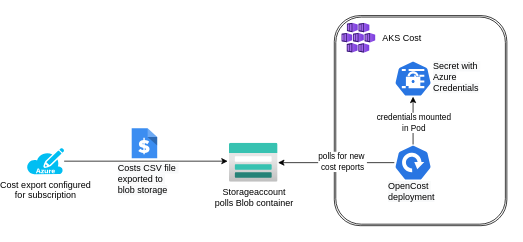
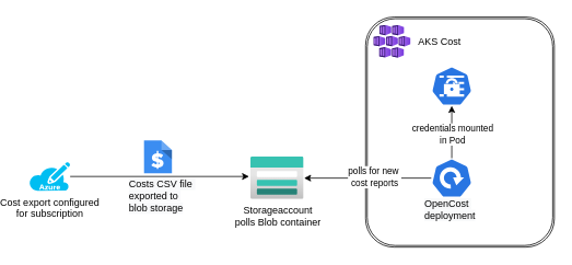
- <mxCell id="17" value="&lt;meta charset=&quot;utf-8&quot;&gt;&lt;span style=&quot;color: rgb(0, 0, 0); font-family: helvetica; font-size: 12px; font-style: normal; font-weight: 400; letter-spacing: normal; text-align: center; text-indent: 0px; text-transform: none; word-spacing: 0px; background-color: rgb(248, 249, 250); display: inline; float: none;&quot;&gt;Secret with&amp;nbsp;&lt;/span&gt;&lt;br style=&quot;color: rgb(0, 0, 0); font-family: helvetica; font-size: 12px; font-style: normal; font-weight: 400; letter-spacing: normal; text-align: center; text-indent: 0px; text-transform: none; word-spacing: 0px; background-color: rgb(248, 249, 250);&quot;&gt;&lt;span style=&quot;color: rgb(0, 0, 0); font-family: helvetica; font-size: 12px; font-style: normal; font-weight: 400; letter-spacing: normal; text-align: center; text-indent: 0px; text-transform: none; word-spacing: 0px; background-color: rgb(248, 249, 250); display: inline; float: none;&quot;&gt;Azure&lt;/span&gt;&lt;br style=&quot;color: rgb(0, 0, 0); font-family: helvetica; font-size: 12px; font-style: normal; font-weight: 400; letter-spacing: normal; text-align: center; text-indent: 0px; text-transform: none; word-spacing: 0px; background-color: rgb(248, 249, 250);&quot;&gt;&lt;span style=&quot;color: rgb(0, 0, 0); font-family: helvetica; font-size: 12px; font-style: normal; font-weight: 400; letter-spacing: normal; text-align: center; text-indent: 0px; text-transform: none; word-spacing: 0px; background-color: rgb(248, 249, 250); display: inline; float: none;&quot;&gt;Credentials&lt;/span&gt;" style="text;whiteSpace=wrap;html=1;" vertex="1" parent="1"><mxGeometry x="560" y="74" width="90" height="60" as="geometry" /></mxCell>
